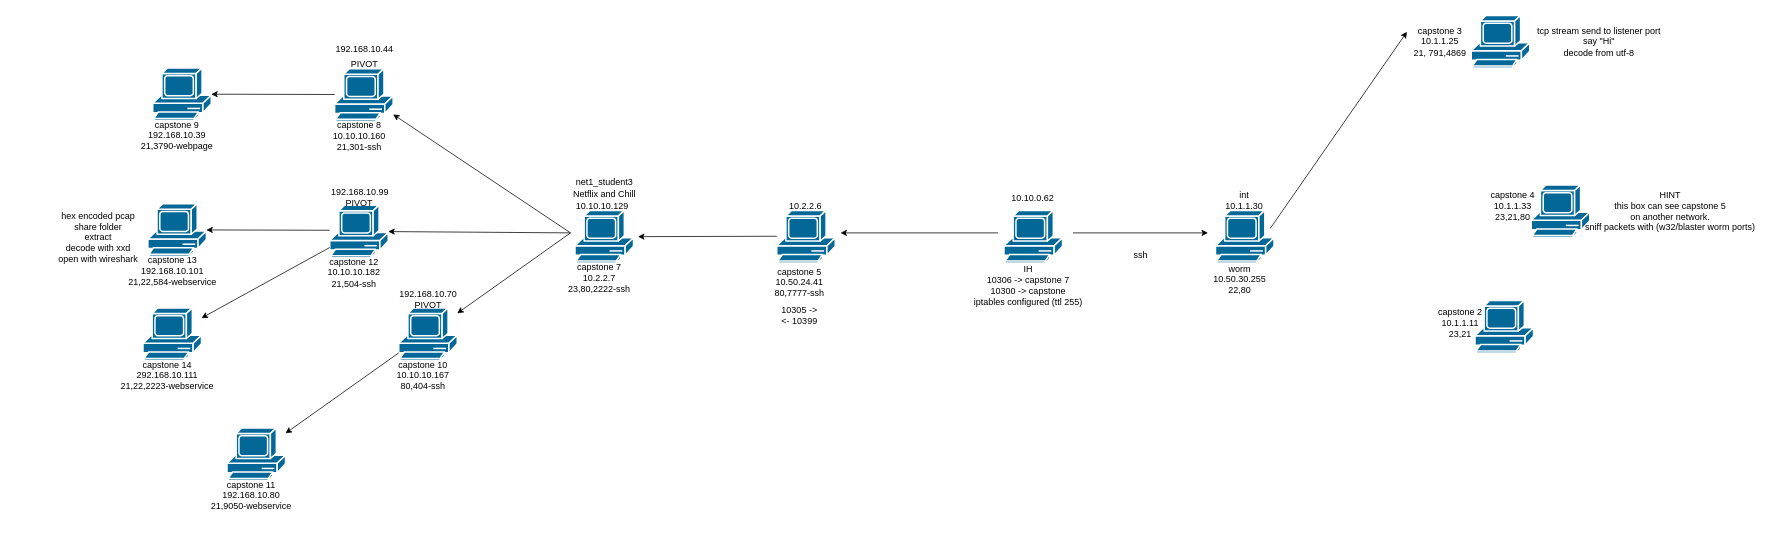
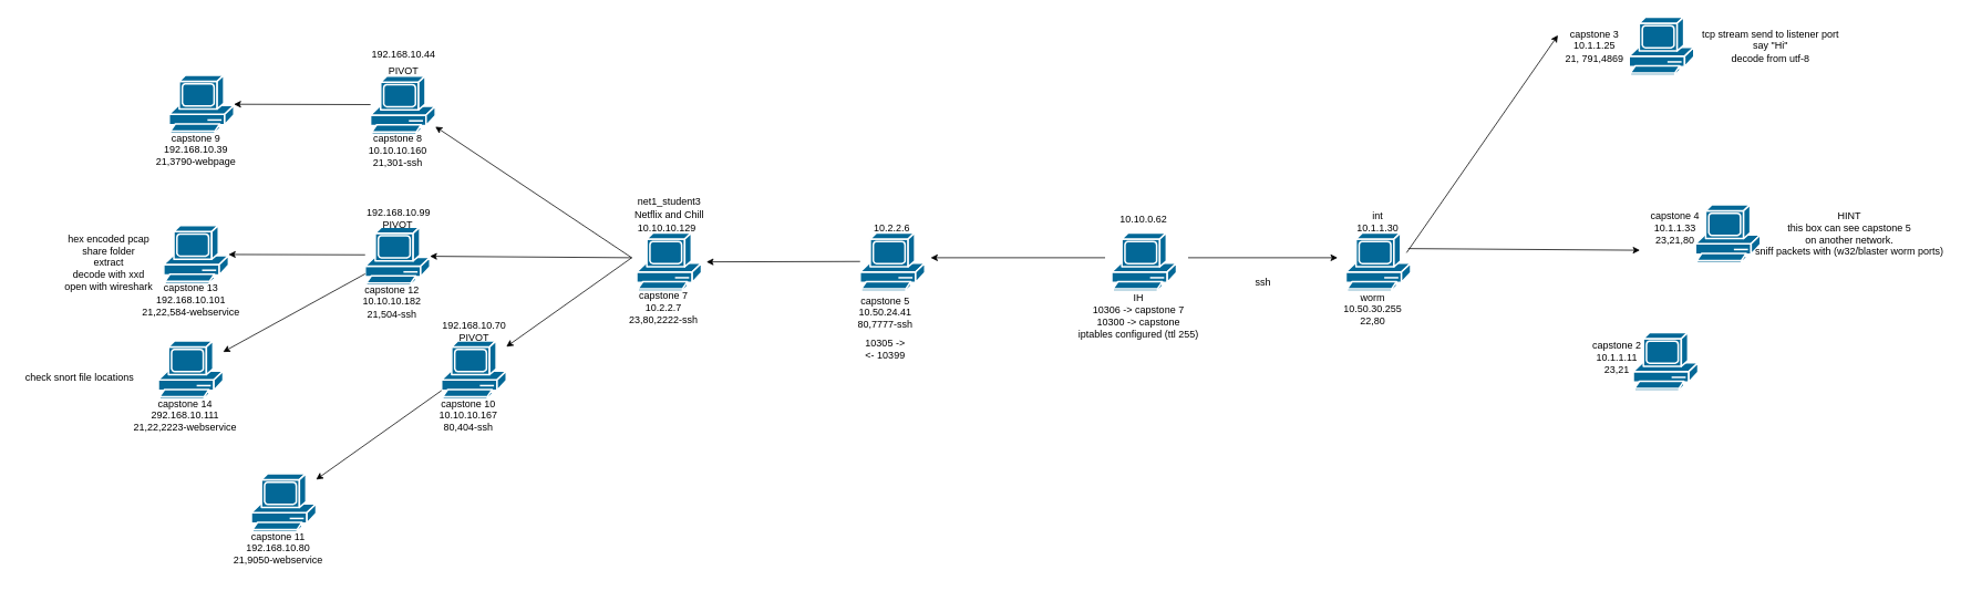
+ <mxCell id="18" value="" style="endArrow=classic;html=1;rounded=0;exitX=1.029;exitY=0.917;exitDx=0;exitDy=0;exitPerimeter=0;entryX=-0.025;entryY=0.95;entryDx=0;entryDy=0;entryPerimeter=0;" edge="1" parent="1" source="14" target="11"><mxGeometry width="50" height="50" relative="1" as="geometry"><mxPoint x="1713" y="324" as="sourcePoint" /><mxPoint x="1800" y="210" as="targetPoint" /></mxGeometry></mxCell>
+ <mxCell id="50" value="check snort file locations" style="text;html=1;align=center;verticalAlign=middle;resizable=0;points=[];autosize=1;strokeColor=none;fillColor=none;" vertex="1" parent="1"><mxGeometry x="20" y="440" width="150" height="30" as="geometry" /></mxCell>
